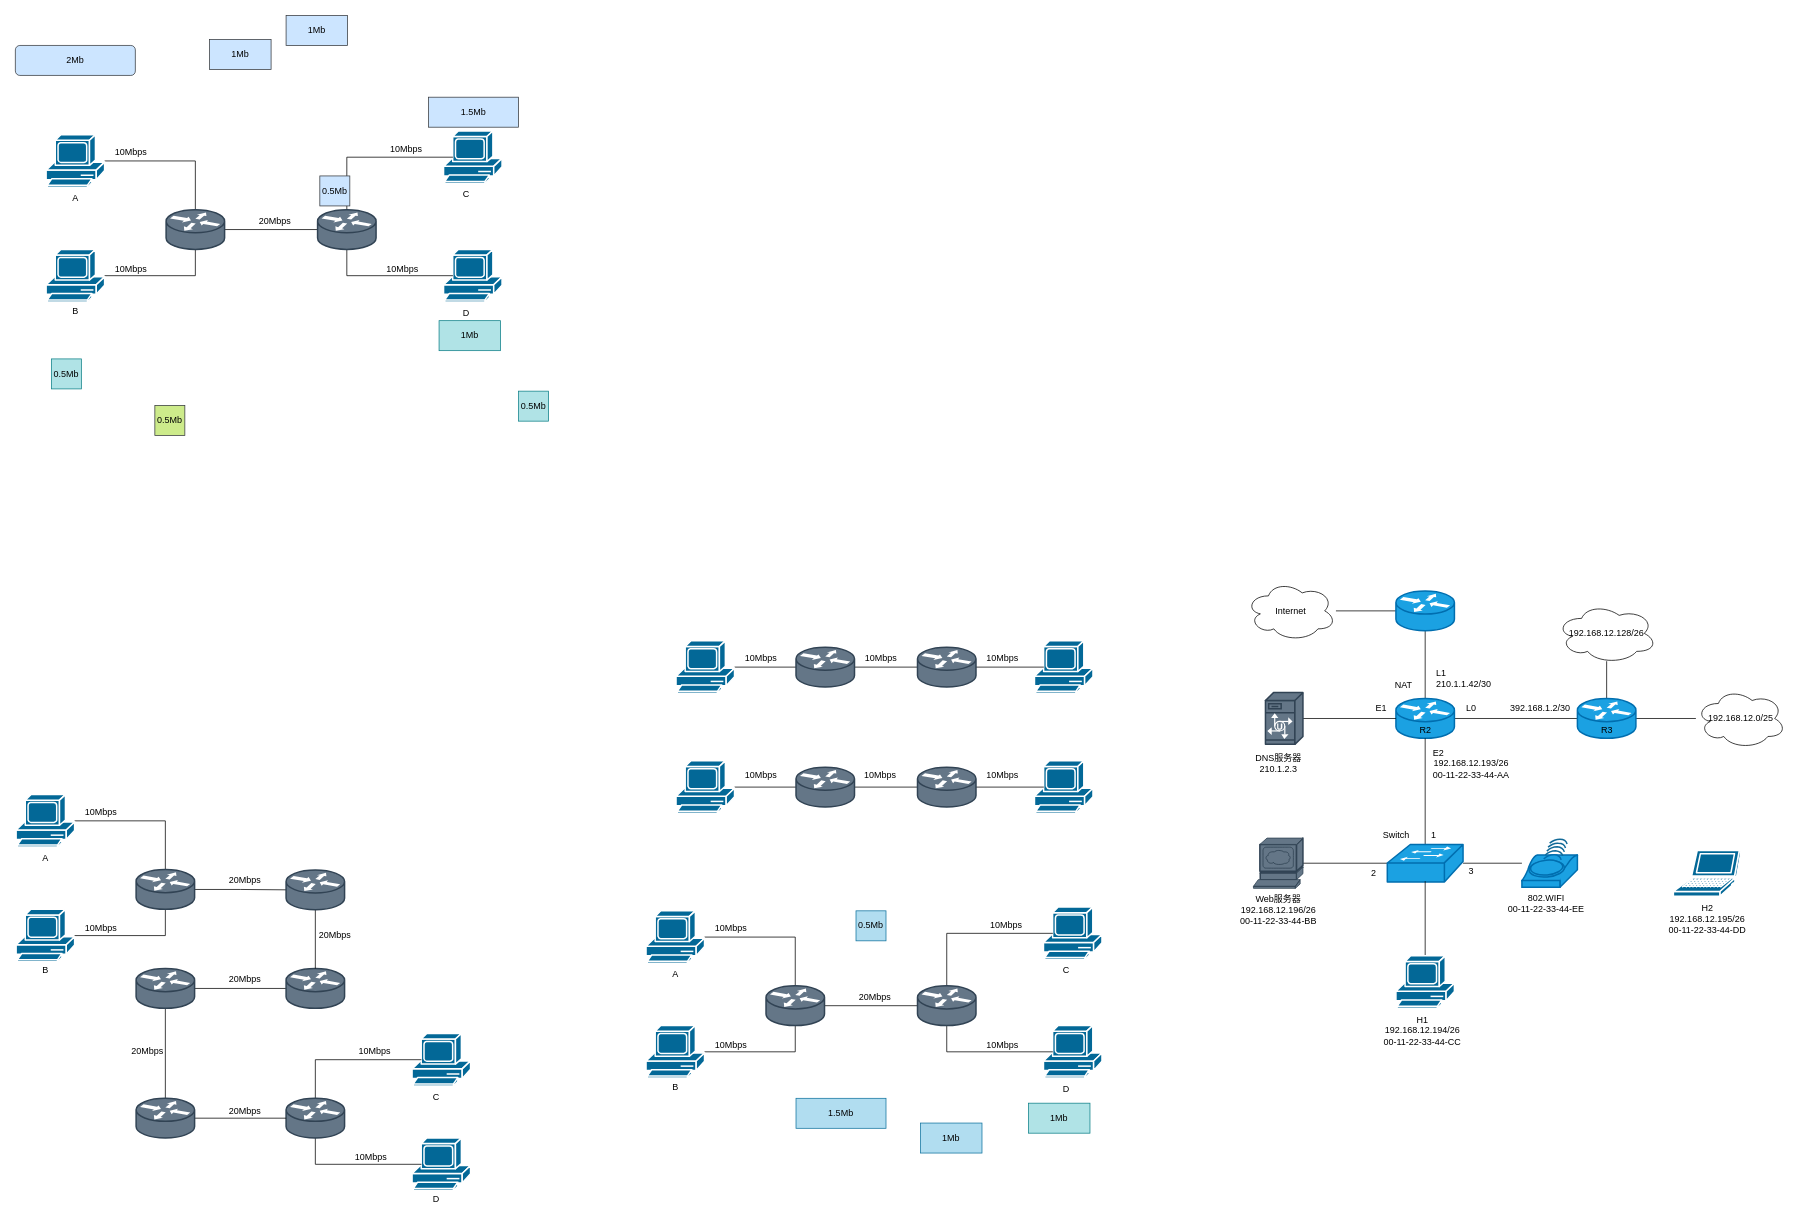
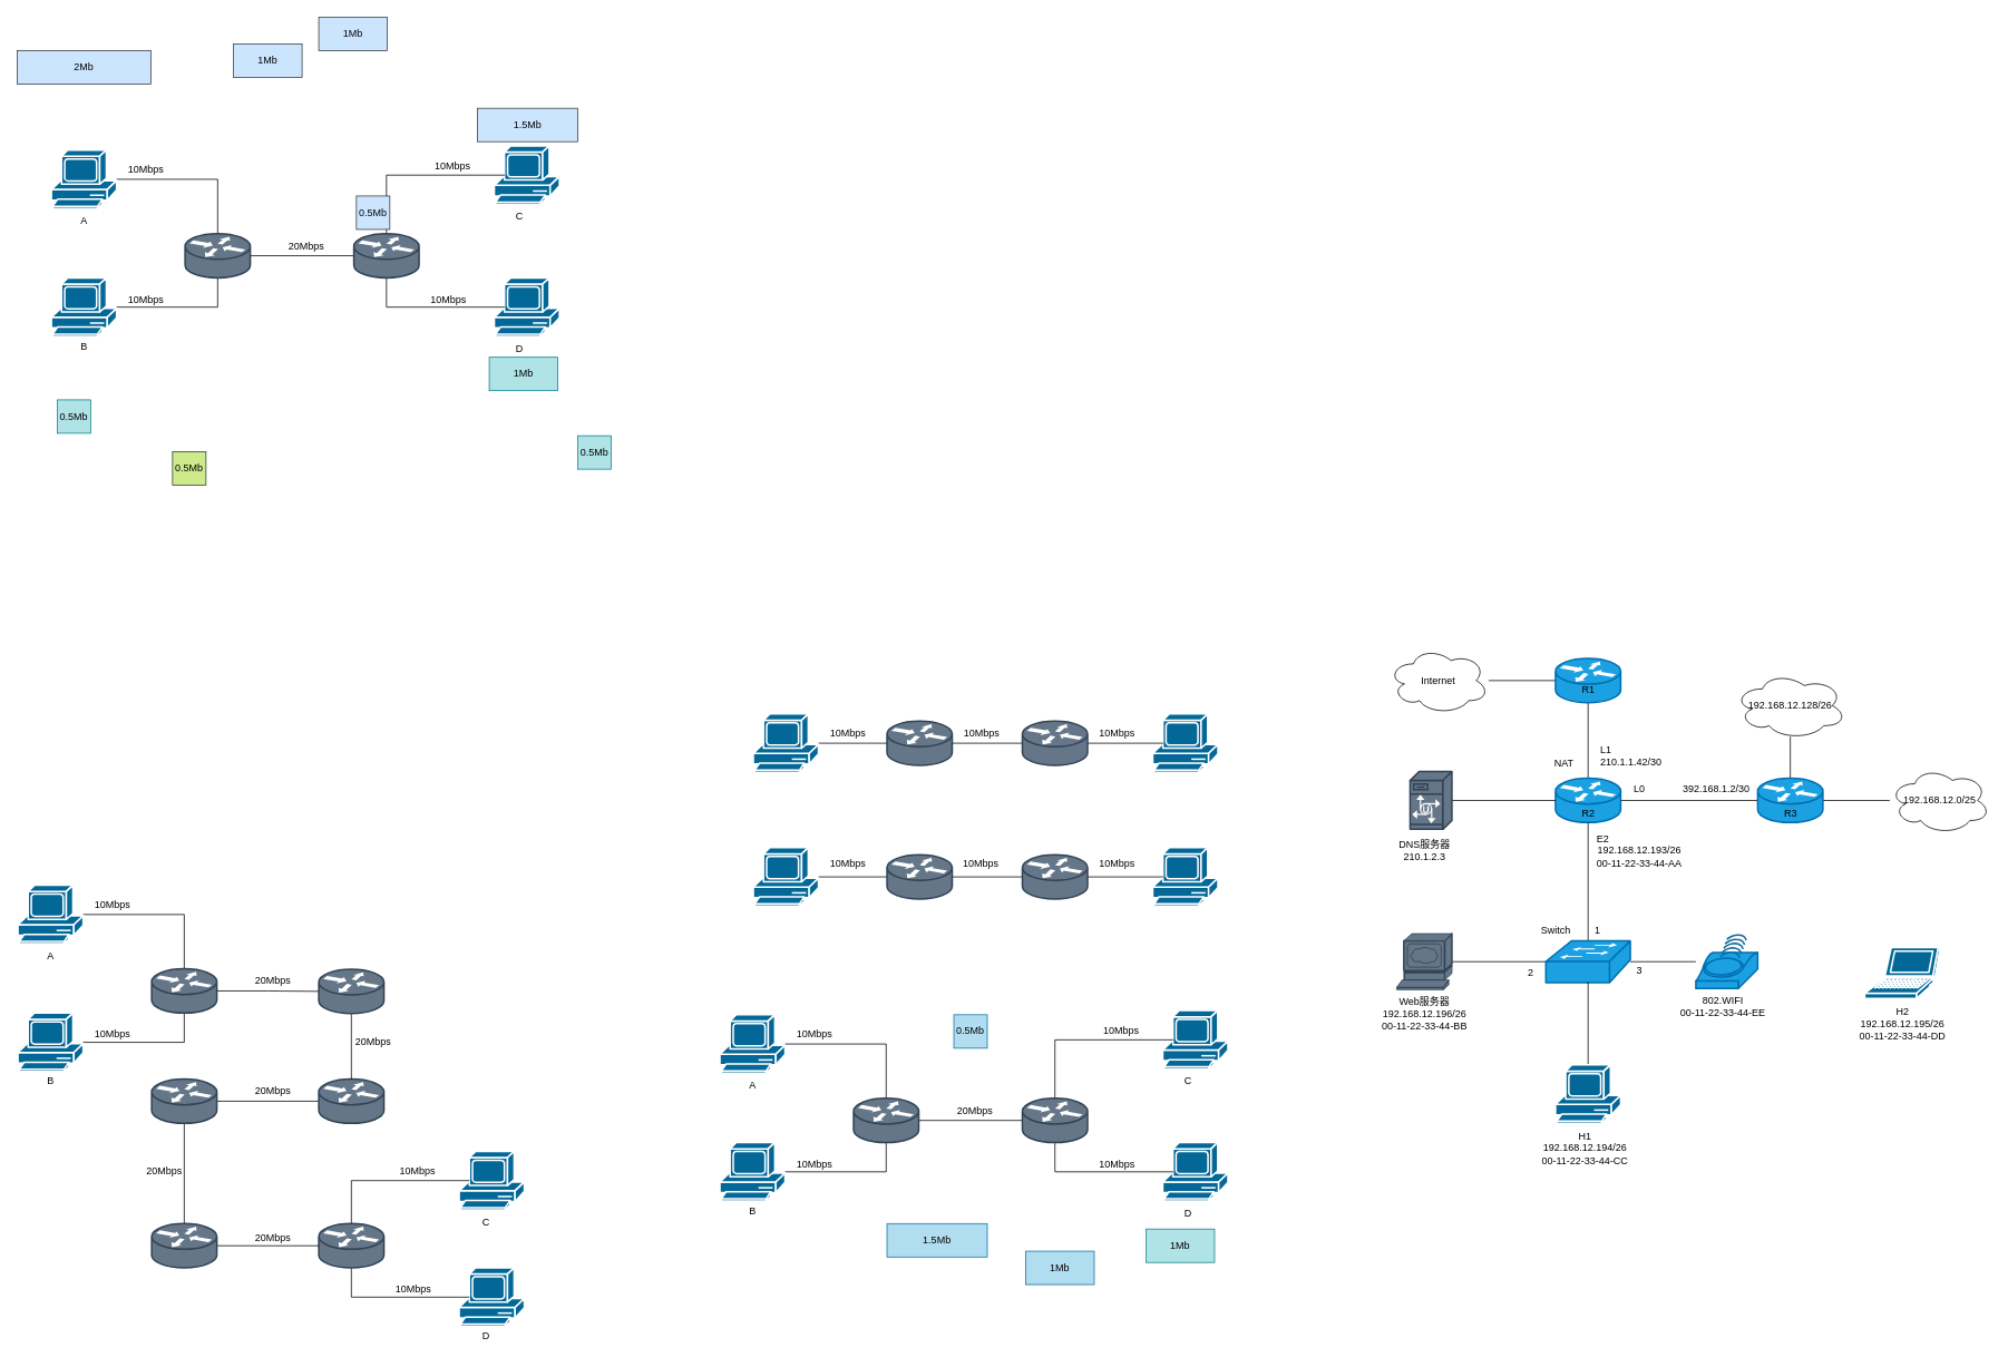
- <mxCell id="142" value="2Mb" style="whiteSpace=wrap;html=1;fillColor=#cce5ff;strokeColor=#36393d;rounded=1;" vertex="1" parent="1"><mxGeometry x="20" y="60" width="160" height="40" as="geometry" /></mxCell>
+ <mxCell id="142" value="2Mb" style="rounded=0;whiteSpace=wrap;html=1;fillColor=#cce5ff;strokeColor=#36393d;" vertex="1" parent="1"><mxGeometry x="20" y="60" width="160" height="40" as="geometry" /></mxCell>
+ <mxCell id="39" value="R1" style="text;html=1;align=center;verticalAlign=middle;resizable=0;points=[];autosize=1;strokeColor=none;fillColor=none;" parent="1" vertex="1"><mxGeometry x="1880" y="810.5" width="40" height="30" as="geometry" /></mxCell>
- <mxCell id="35" value="E1" style="text;html=1;align=center;verticalAlign=middle;resizable=0;points=[];autosize=1;strokeColor=none;fillColor=none;" parent="1" vertex="1"><mxGeometry x="1821" y="929" width="40" height="30" as="geometry" /></mxCell>
